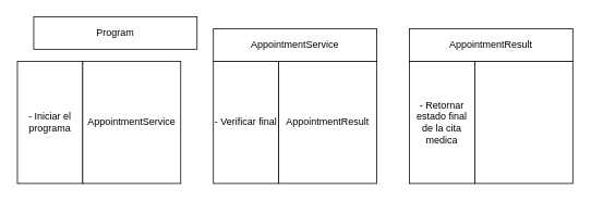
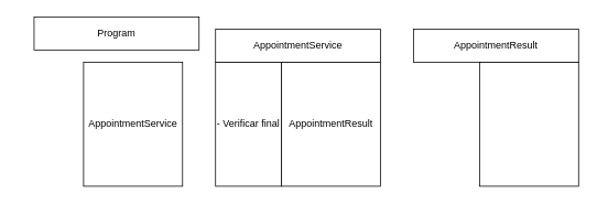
- <mxCell id="3" value="- Iniciar el programa" style="html=1;whiteSpace=wrap;" vertex="1" parent="1"><mxGeometry x="20" y="75" width="80" height="150" as="geometry" /></mxCell>
- <mxCell id="9" value="- Retornar estado final de la cita medica" style="html=1;whiteSpace=wrap;" vertex="1" parent="1"><mxGeometry x="500" y="75" width="80" height="150" as="geometry" /></mxCell>
